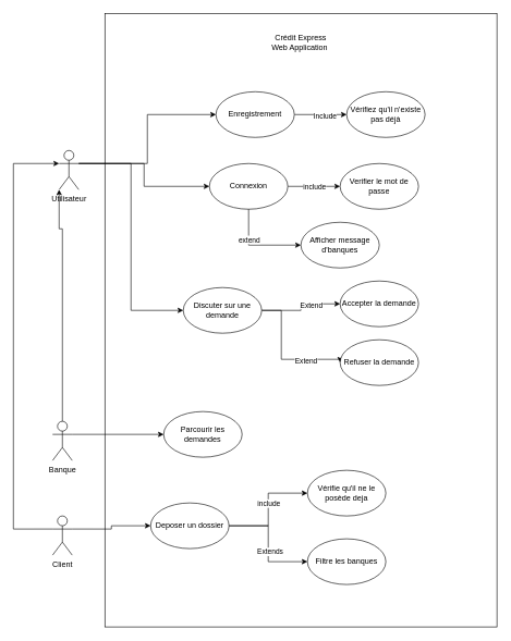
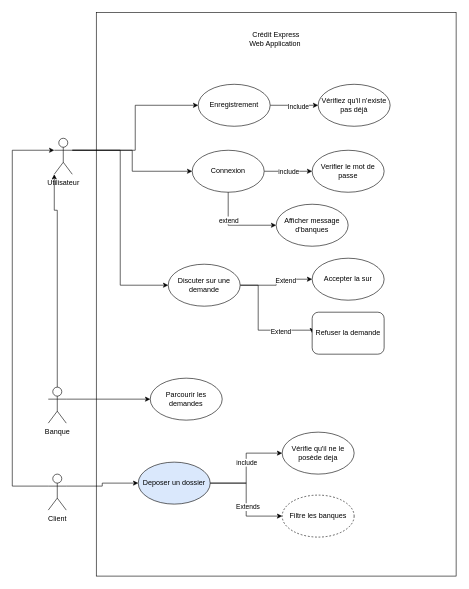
- <mxCell id="27" value="Accepter la demande" style="ellipse;whiteSpace=wrap;html=1;" vertex="1" parent="1"><mxGeometry x="520" y="430" width="120" height="70" as="geometry" /></mxCell>
+ <mxCell id="27" value="Accepter la sur" style="ellipse;whiteSpace=wrap;html=1;" vertex="1" parent="1"><mxGeometry x="520" y="430" width="120" height="70" as="geometry" /></mxCell>
- <mxCell id="28" value="Refuser la demande" style="ellipse;whiteSpace=wrap;html=1;" vertex="1" parent="1"><mxGeometry x="520" y="520" width="120" height="70" as="geometry" /></mxCell>
+ <mxCell id="28" value="Refuser la demande" style="whiteSpace=wrap;html=1;rounded=1;" vertex="1" parent="1"><mxGeometry x="520" y="520" width="120" height="70" as="geometry" /></mxCell>
- <mxCell id="24" value="Deposer un dossier" style="ellipse;whiteSpace=wrap;html=1;" vertex="1" parent="1"><mxGeometry x="230" y="770" width="120" height="70" as="geometry" /></mxCell>
+ <mxCell id="24" value="Deposer un dossier" style="ellipse;whiteSpace=wrap;html=1;fillColor=#dae8fc;" vertex="1" parent="1"><mxGeometry x="230" y="770" width="120" height="70" as="geometry" /></mxCell>
- <mxCell id="29" value="Filtre les banques" style="ellipse;whiteSpace=wrap;html=1;" vertex="1" parent="1"><mxGeometry x="470" y="825" width="120" height="70" as="geometry" /></mxCell>
+ <mxCell id="29" value="Filtre les banques" style="ellipse;whiteSpace=wrap;html=1;dashed=1;" vertex="1" parent="1"><mxGeometry x="470" y="825" width="120" height="70" as="geometry" /></mxCell>
